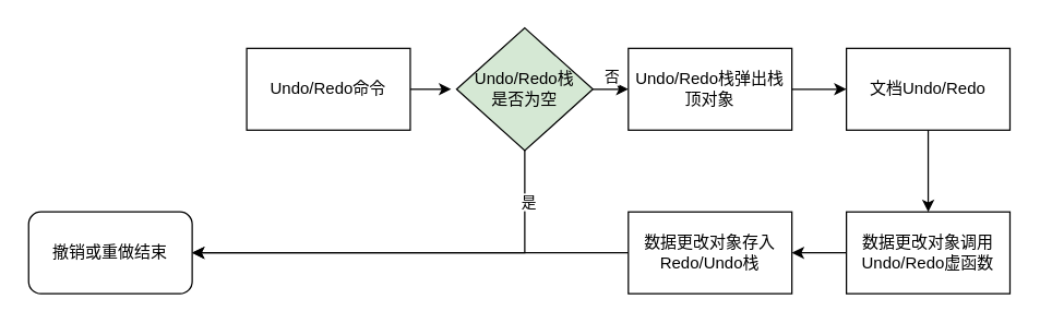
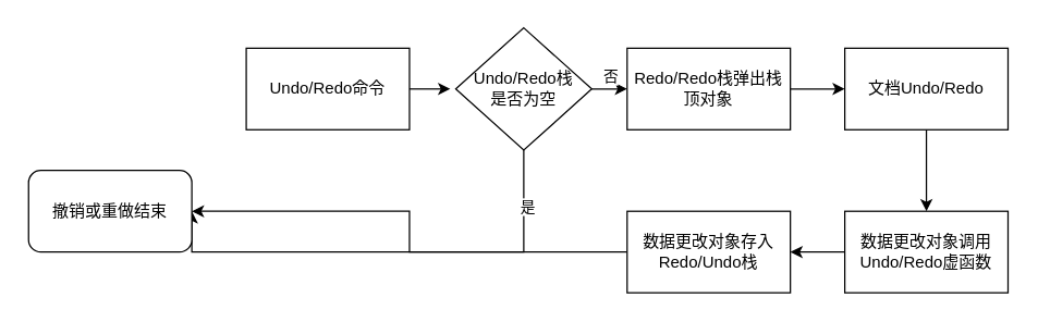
- <mxCell id="8" value="Undo/Redo栈&lt;br&gt;是否为空" style="rhombus;whiteSpace=wrap;html=1;fillColor=#d5e8d4;" vertex="1" parent="1"><mxGeometry x="334" y="20" width="100" height="90" as="geometry" /></mxCell>
+ <mxCell id="8" value="Undo/Redo栈&lt;br&gt;是否为空" style="rhombus;whiteSpace=wrap;html=1;" vertex="1" parent="1"><mxGeometry x="334" y="20" width="100" height="90" as="geometry" /></mxCell>
- <mxCell id="11" value="Undo/Redo栈弹出栈顶对象" style="rounded=0;whiteSpace=wrap;html=1;" vertex="1" parent="1"><mxGeometry x="460" y="35" width="120" height="60" as="geometry" /></mxCell>
+ <mxCell id="11" value="Redo/Redo栈弹出栈顶对象" style="rounded=0;whiteSpace=wrap;html=1;" vertex="1" parent="1"><mxGeometry x="460" y="35" width="120" height="60" as="geometry" /></mxCell>
- <mxCell id="9" value="撤销或重做结束" style="rounded=1;whiteSpace=wrap;html=1;" vertex="1" parent="1"><mxGeometry y="155" width="120" height="60" as="geometry" x="20" /></mxCell>
+ <mxCell id="9" value="撤销或重做结束" style="rounded=1;whiteSpace=wrap;html=1;" vertex="1" parent="1"><mxGeometry x="20" y="125" width="120" height="60" as="geometry" /></mxCell>
